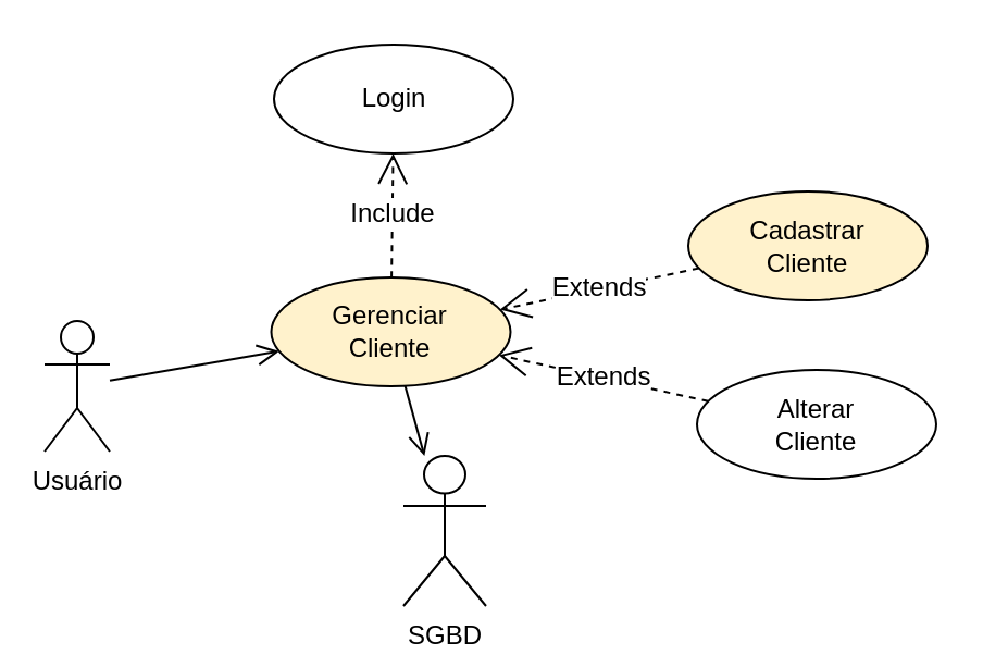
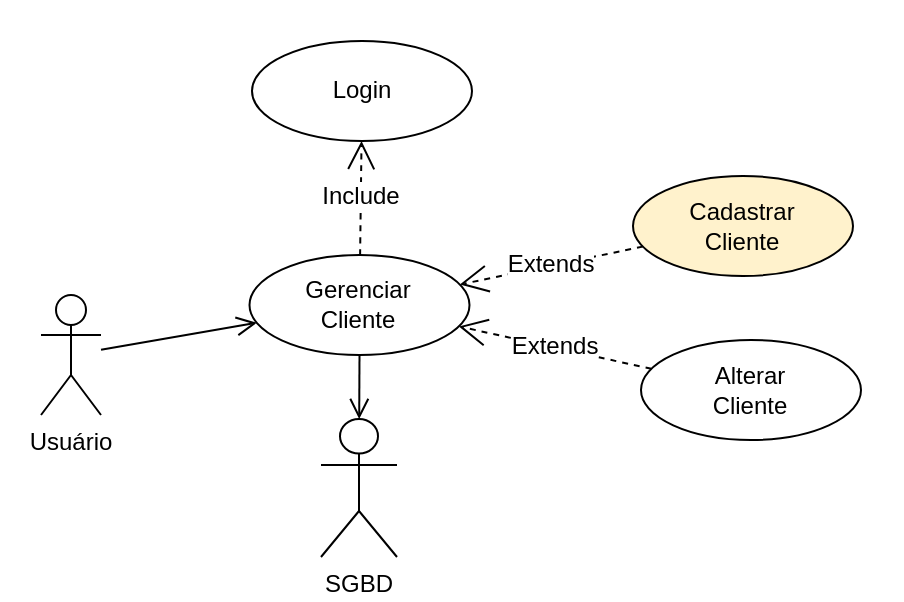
- <mxCell id="6" value="Gerenciar&lt;div&gt;Cliente&lt;/div&gt;" style="ellipse;whiteSpace=wrap;html=1;rotation=0;fillColor=#fff2cc;" parent="1" vertex="1"><mxGeometry x="124.25" y="127" width="110" height="50" as="geometry" /></mxCell>
+ <mxCell id="6" value="Gerenciar&lt;div&gt;Cliente&lt;/div&gt;" style="ellipse;whiteSpace=wrap;html=1;rotation=0;" parent="1" vertex="1"><mxGeometry x="124.25" y="127" width="110" height="50" as="geometry" /></mxCell>
- <mxCell id="3" value="&lt;div&gt;SGBD&lt;/div&gt;" style="shape=umlActor;verticalLabelPosition=bottom;verticalAlign=top;html=1;" parent="1" vertex="1"><mxGeometry x="185" y="209" width="38" height="69" as="geometry" /></mxCell>
+ <mxCell id="3" value="&lt;div&gt;SGBD&lt;/div&gt;" style="shape=umlActor;verticalLabelPosition=bottom;verticalAlign=top;html=1;" parent="1" vertex="1"><mxGeometry x="160" y="209" width="38" height="69" as="geometry" /></mxCell>
